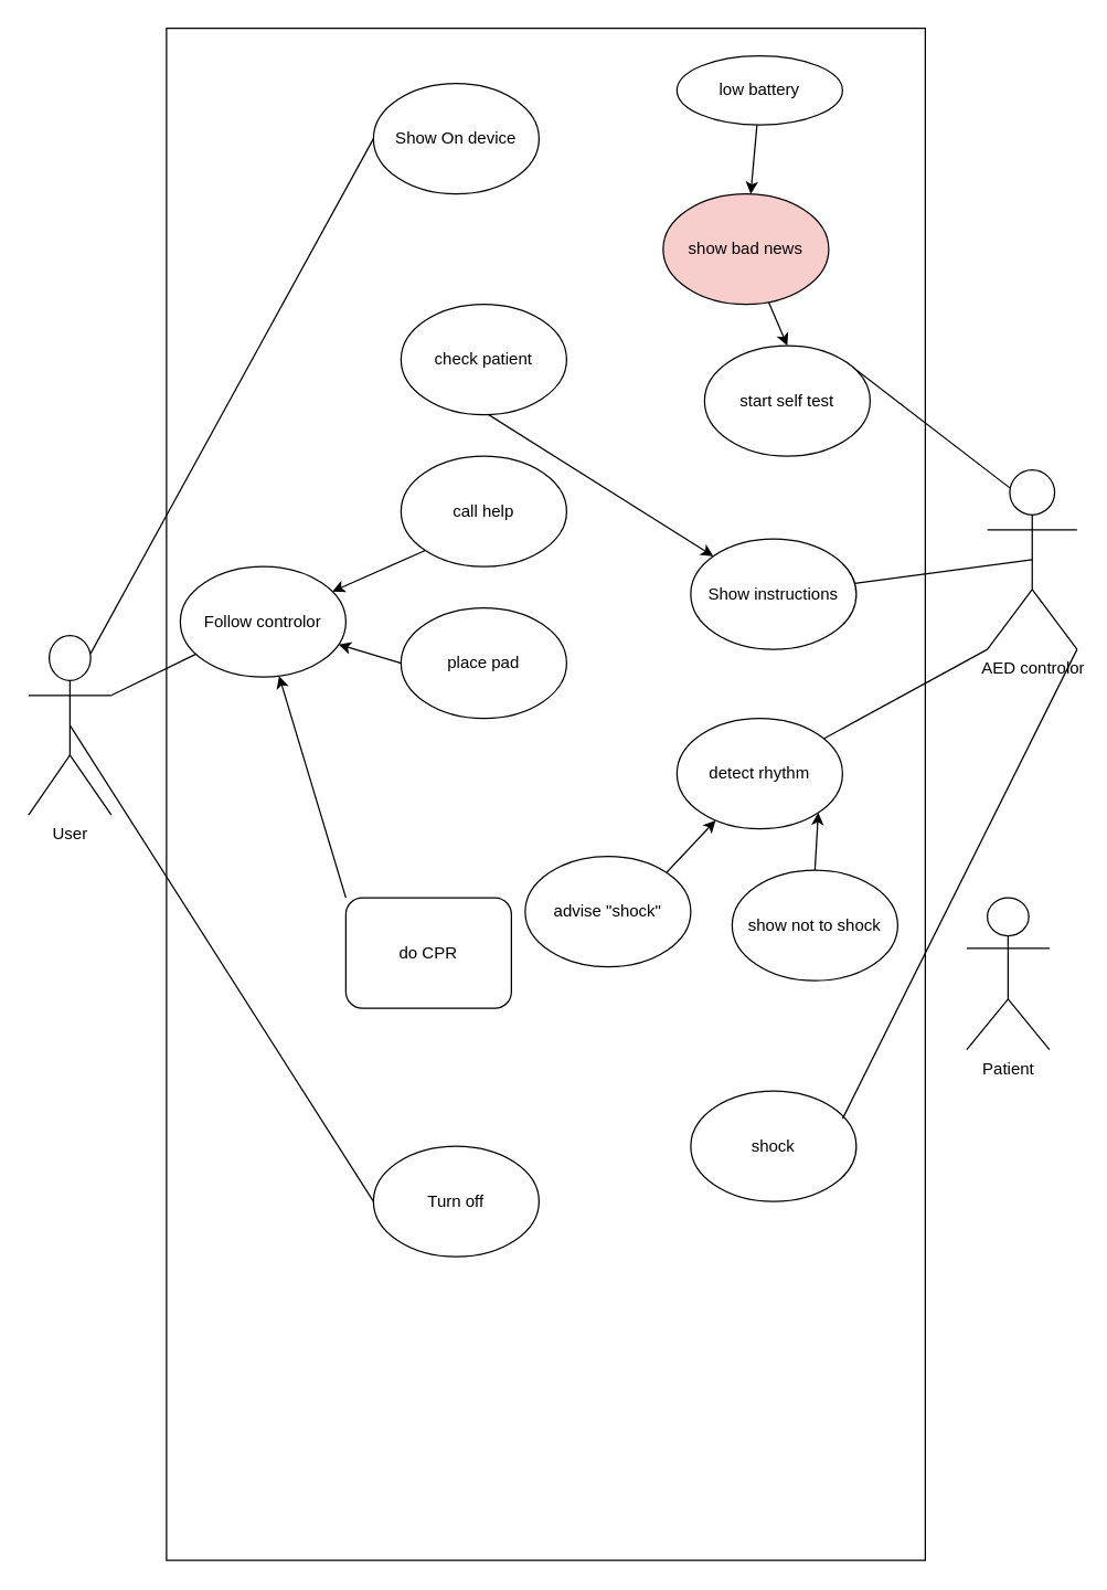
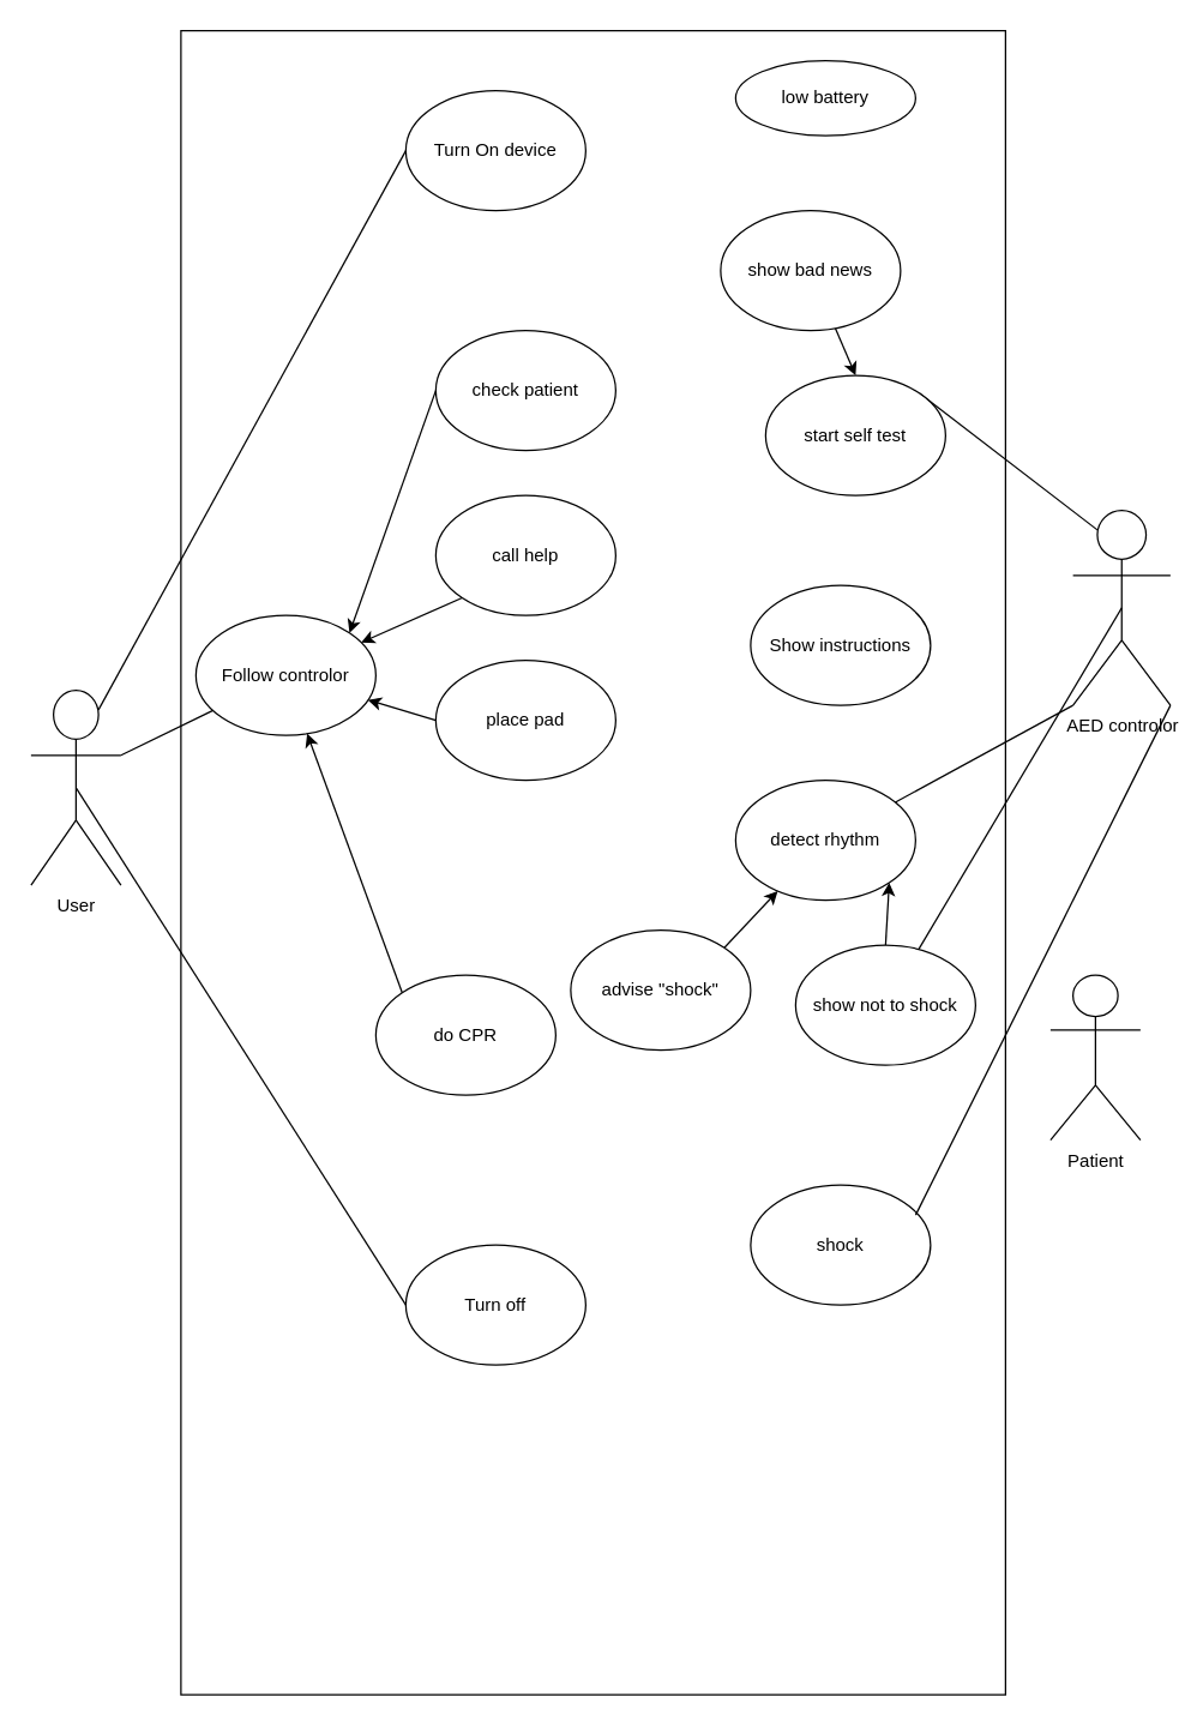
- <mxCell id="8" value="Show On device" style="ellipse;whiteSpace=wrap;html=1;" vertex="1" parent="1"><mxGeometry x="270" y="60" width="120" height="80" as="geometry" /></mxCell>
+ <mxCell id="8" value="Turn On device" style="ellipse;whiteSpace=wrap;html=1;" vertex="1" parent="1"><mxGeometry x="270" y="60" width="120" height="80" as="geometry" /></mxCell>
- <mxCell id="34" value="" style="rounded=0;orthogonalLoop=1;jettySize=auto;html=1;" edge="1" parent="1" source="35" target="28"><mxGeometry relative="1" as="geometry" /></mxCell>
- <mxCell id="28" value="show bad news" style="ellipse;whiteSpace=wrap;html=1;fillColor=#f8cecc;" vertex="1" parent="1"><mxGeometry x="480" y="140" width="120" height="80" as="geometry" /></mxCell>
+ <mxCell id="28" value="show bad news" style="ellipse;whiteSpace=wrap;html=1;" vertex="1" parent="1"><mxGeometry x="480" y="140" width="120" height="80" as="geometry" /></mxCell>
- <mxCell id="13" style="rounded=0;orthogonalLoop=1;jettySize=auto;html=1;exitX=0;exitY=0.5;exitDx=0;exitDy=0;" edge="1" parent="1" source="14" target="21"><mxGeometry relative="1" as="geometry" /></mxCell>
+ <mxCell id="13" style="rounded=0;orthogonalLoop=1;jettySize=auto;html=1;exitX=0;exitY=0.5;exitDx=0;exitDy=0;entryX=1;entryY=0;entryDx=0;entryDy=0;" edge="1" parent="1" source="14" target="12"><mxGeometry relative="1" as="geometry" /></mxCell>
- <mxCell id="18" style="rounded=0;orthogonalLoop=1;jettySize=auto;html=1;exitX=0.5;exitY=0.5;exitDx=0;exitDy=0;exitPerimeter=0;endArrow=none;endFill=0;" edge="1" parent="1" source="20" target="21"><mxGeometry relative="1" as="geometry" /></mxCell>
+ <mxCell id="18" style="rounded=0;orthogonalLoop=1;jettySize=auto;html=1;exitX=0.5;exitY=0.5;exitDx=0;exitDy=0;exitPerimeter=0;endArrow=none;endFill=0;" edge="1" parent="1" source="20" target="33"><mxGeometry relative="1" as="geometry" /></mxCell>
- <mxCell id="25" value="do CPR" style="whiteSpace=wrap;html=1;rounded=1;" vertex="1" parent="1"><mxGeometry x="250" y="650" width="120" height="80" as="geometry" /></mxCell>
+ <mxCell id="25" value="do CPR" style="ellipse;whiteSpace=wrap;html=1;" vertex="1" parent="1"><mxGeometry x="250" y="650" width="120" height="80" as="geometry" /></mxCell>
